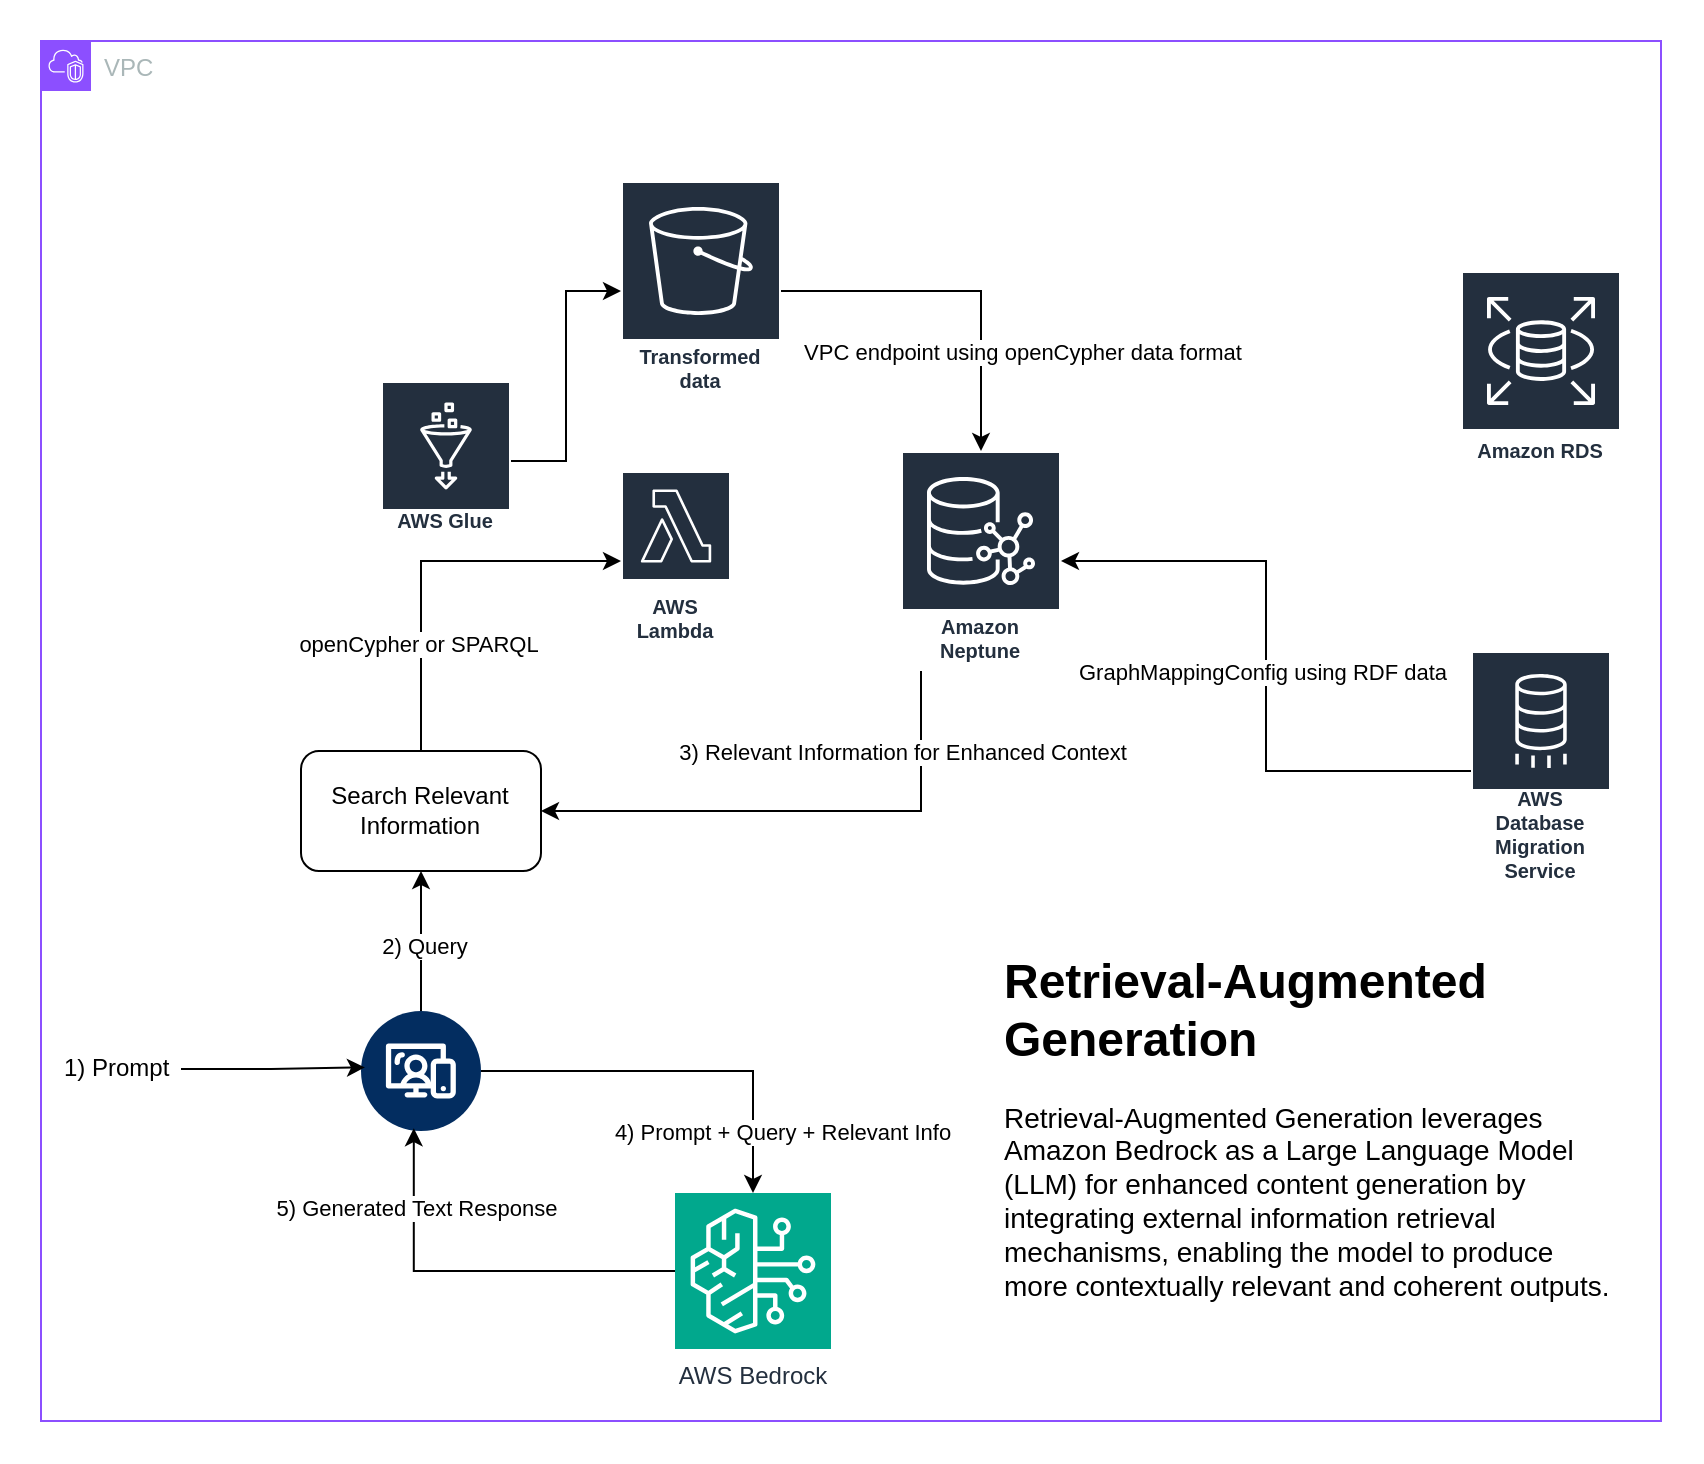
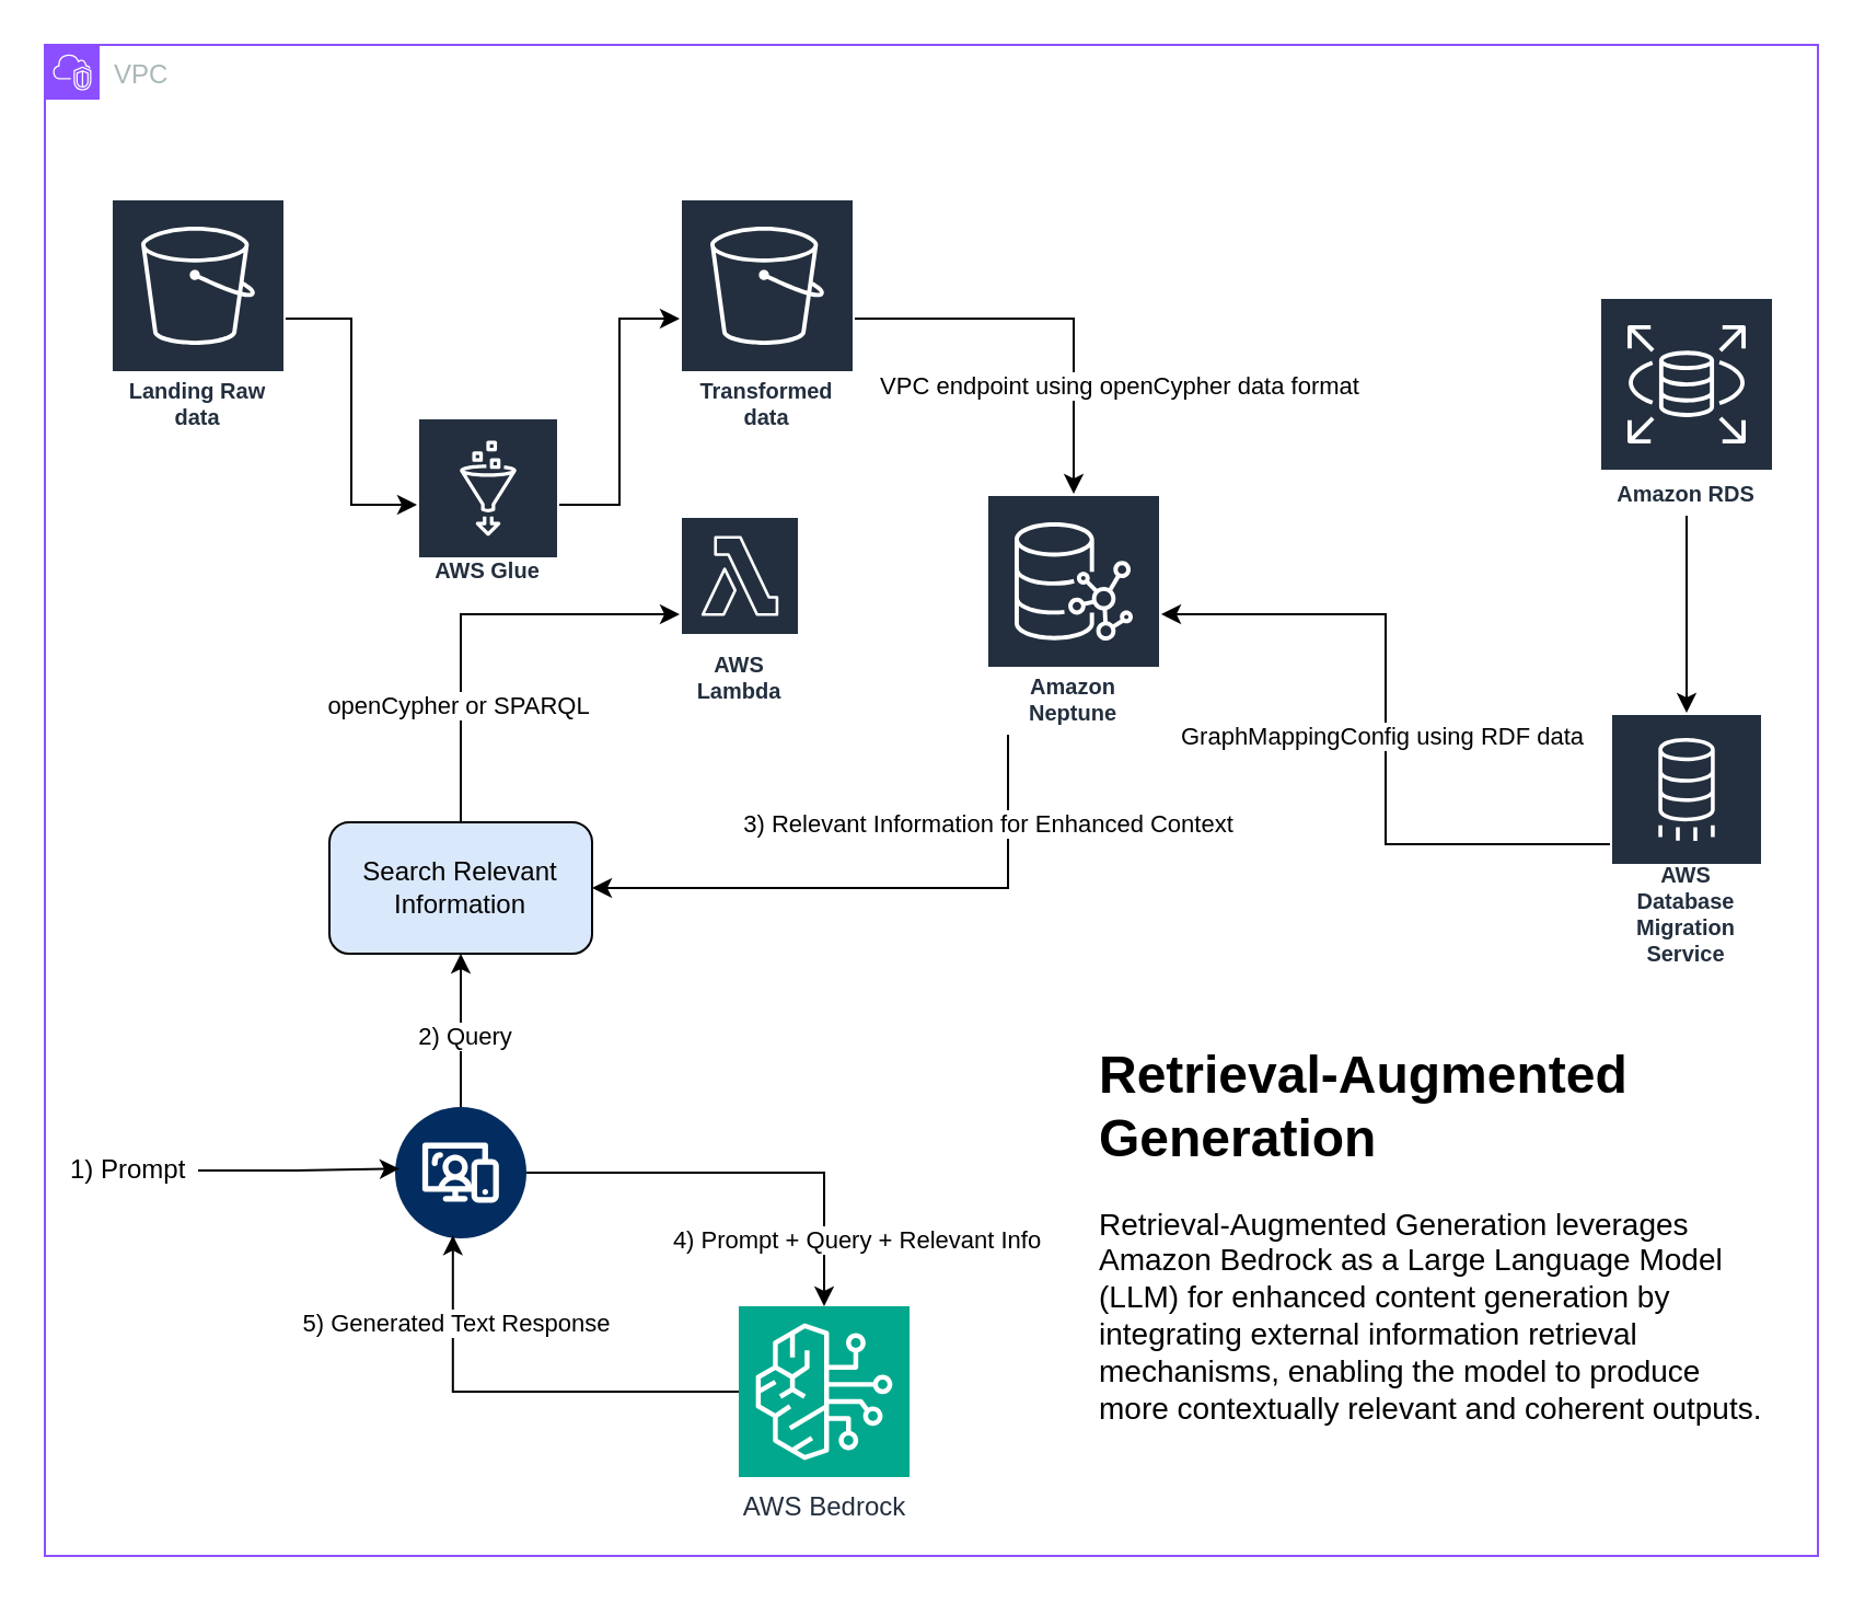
+ <mxCell id="20" value="Landing Raw data" style="sketch=0;outlineConnect=0;fontColor=#232F3E;gradientColor=none;strokeColor=#ffffff;fillColor=#232F3E;dashed=0;verticalLabelPosition=middle;verticalAlign=bottom;align=center;html=1;whiteSpace=wrap;fontSize=10;fontStyle=1;spacing=3;shape=mxgraph.aws4.productIcon;prIcon=mxgraph.aws4.s3;" vertex="1" parent="1"><mxGeometry x="50" y="90" width="80" height="110" as="geometry" /></mxCell>
+ <mxCell id="19" style="edgeStyle=orthogonalEdgeStyle;rounded=0;orthogonalLoop=1;jettySize=auto;html=1;" edge="1" parent="1" source="20" target="16"><mxGeometry relative="1" as="geometry" /></mxCell>
+ <mxCell id="17" style="edgeStyle=orthogonalEdgeStyle;rounded=0;orthogonalLoop=1;jettySize=auto;html=1;" edge="1" parent="1" source="18" target="24"><mxGeometry relative="1" as="geometry" /></mxCell>
- <mxCell id="28" value="Search Relevant Information" style="rounded=1;whiteSpace=wrap;html=1;" vertex="1" parent="1"><mxGeometry x="150" y="375" width="120" height="60" as="geometry" /></mxCell>
+ <mxCell id="28" value="Search Relevant Information" style="rounded=1;whiteSpace=wrap;html=1;fillColor=#dae8fc;" vertex="1" parent="1"><mxGeometry x="150" y="375" width="120" height="60" as="geometry" /></mxCell>
